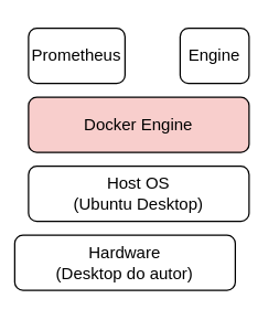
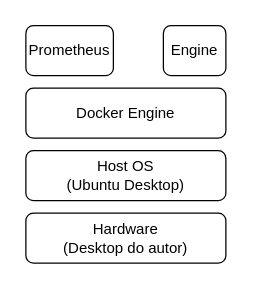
- <mxCell id="6" value="Docker Engine" style="rounded=1;whiteSpace=wrap;html=1;shadow=0;gradientDirection=south;glass=0;fillColor=#f8cecc;" parent="1" vertex="1"><mxGeometry x="20" y="70" width="160" height="40" as="geometry" /></mxCell>
+ <mxCell id="6" value="Docker Engine" style="rounded=1;whiteSpace=wrap;html=1;shadow=0;gradientDirection=south;glass=0;" parent="1" vertex="1"><mxGeometry x="20" y="70" width="160" height="40" as="geometry" /></mxCell>
- <mxCell id="2" value="Hardware&lt;br&gt;(Desktop do autor)" style="rounded=1;whiteSpace=wrap;html=1;shadow=0;gradientDirection=south;glass=0;" parent="1" vertex="1"><mxGeometry x="10" y="170" width="160" height="40" as="geometry" /></mxCell>
+ <mxCell id="2" value="Hardware&lt;br&gt;(Desktop do autor)" style="rounded=1;whiteSpace=wrap;html=1;shadow=0;gradientDirection=south;glass=0;" parent="1" vertex="1"><mxGeometry x="20" y="170" width="160" height="40" as="geometry" /></mxCell>
